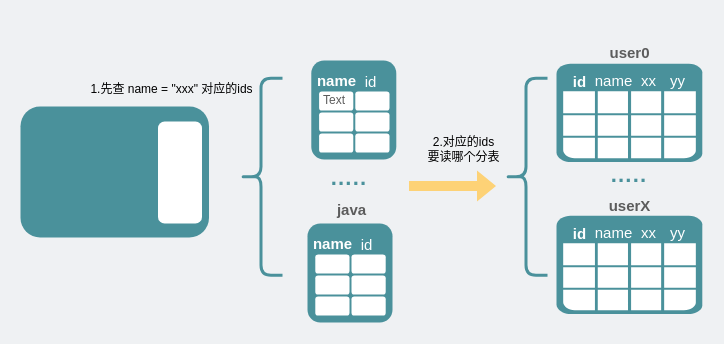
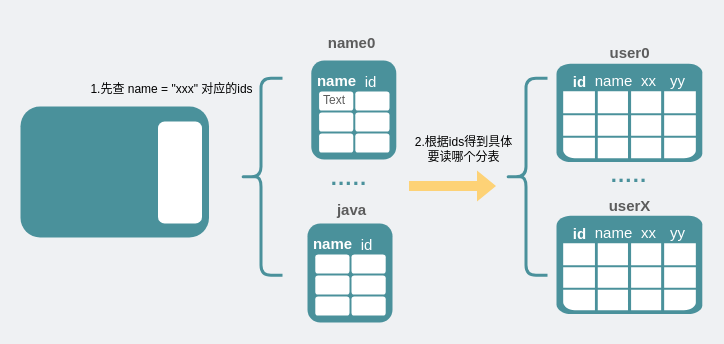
+ <mxCell id="33" value="&lt;font color=&quot;#5c5c5c&quot;&gt;&lt;span style=&quot;font-size: 15px;&quot;&gt;name0&lt;/span&gt;&lt;/font&gt;" style="text;strokeColor=none;fillColor=none;html=1;fontSize=24;fontStyle=1;verticalAlign=middle;align=center;fontColor=#FFFFFF;" vertex="1" parent="1"><mxGeometry x="301" y="20" width="100" height="40" as="geometry" /></mxCell>
- <mxCell id="45" value="2.对应的ids&lt;br&gt;要读哪个分表" style="text;html=1;strokeColor=none;fillColor=none;align=center;verticalAlign=middle;whiteSpace=wrap;rounded=0;" vertex="1" parent="1"><mxGeometry x="370" y="131" width="187" height="36" as="geometry" /></mxCell>
+ <mxCell id="45" value="2.根据ids得到具体&lt;br&gt;要读哪个分表" style="text;html=1;strokeColor=none;fillColor=none;align=center;verticalAlign=middle;whiteSpace=wrap;rounded=0;" vertex="1" parent="1"><mxGeometry x="370" y="131" width="187" height="36" as="geometry" /></mxCell>
